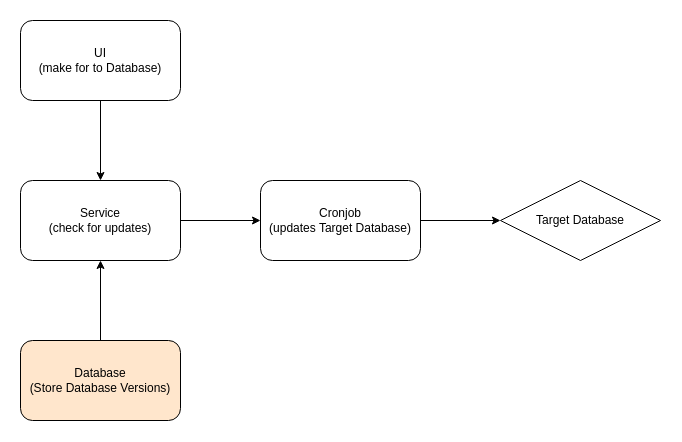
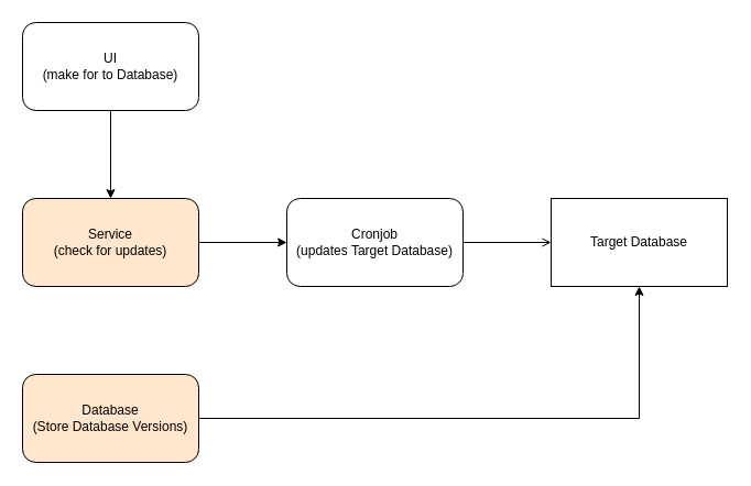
- <mxCell id="5" value="Service&lt;div&gt;(check for updates)&lt;/div&gt;" style="rounded=1;whiteSpace=wrap;html=1;" vertex="1" parent="1"><mxGeometry x="20" y="180" width="160" height="80" as="geometry" /></mxCell>
+ <mxCell id="5" value="Service&lt;div&gt;(check for updates)&lt;/div&gt;" style="rounded=1;whiteSpace=wrap;html=1;fillColor=#ffe6cc;" vertex="1" parent="1"><mxGeometry x="20" y="180" width="160" height="80" as="geometry" /></mxCell>
- <mxCell id="6" style="edgeStyle=orthogonalEdgeStyle;rounded=0;orthogonalLoop=1;jettySize=auto;html=1;entryX=0;entryY=0.5;entryDx=0;entryDy=0;" edge="1" parent="1" source="7" target="10"><mxGeometry relative="1" as="geometry" /></mxCell>
+ <mxCell id="6" style="edgeStyle=orthogonalEdgeStyle;rounded=0;orthogonalLoop=1;jettySize=auto;html=1;entryX=0;entryY=0.5;entryDx=0;entryDy=0;endArrow=open;" edge="1" parent="1" source="7" target="10"><mxGeometry relative="1" as="geometry" /></mxCell>
- <mxCell id="10" value="Target Database" style="rhombus;whiteSpace=wrap;html=1;" vertex="1" parent="1"><mxGeometry x="500" y="180" width="160" height="80" as="geometry" /></mxCell>
+ <mxCell id="10" value="Target Database" style="rounded=0;whiteSpace=wrap;html=1;" vertex="1" parent="1"><mxGeometry x="500" y="180" width="160" height="80" as="geometry" /></mxCell>
- <mxCell id="8" style="edgeStyle=orthogonalEdgeStyle;rounded=0;orthogonalLoop=1;jettySize=auto;html=1;entryX=0.5;entryY=1;entryDx=0;entryDy=0;" edge="1" parent="1" source="9" target="5"><mxGeometry relative="1" as="geometry" /></mxCell>
+ <mxCell id="8" style="edgeStyle=orthogonalEdgeStyle;rounded=0;orthogonalLoop=1;jettySize=auto;html=1;" edge="1" parent="1" source="9" target="10"><mxGeometry relative="1" as="geometry" /></mxCell>
